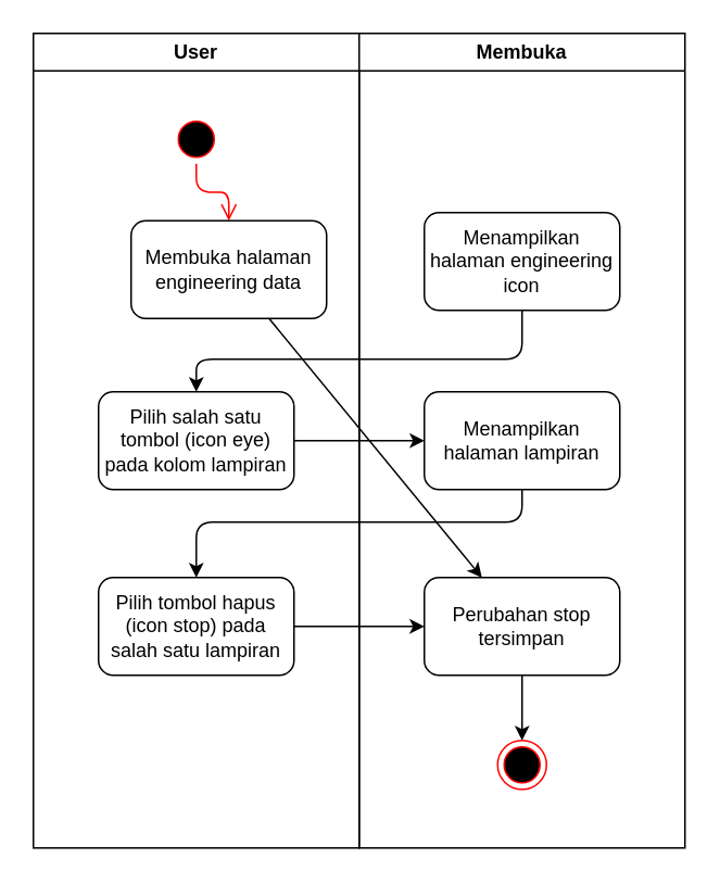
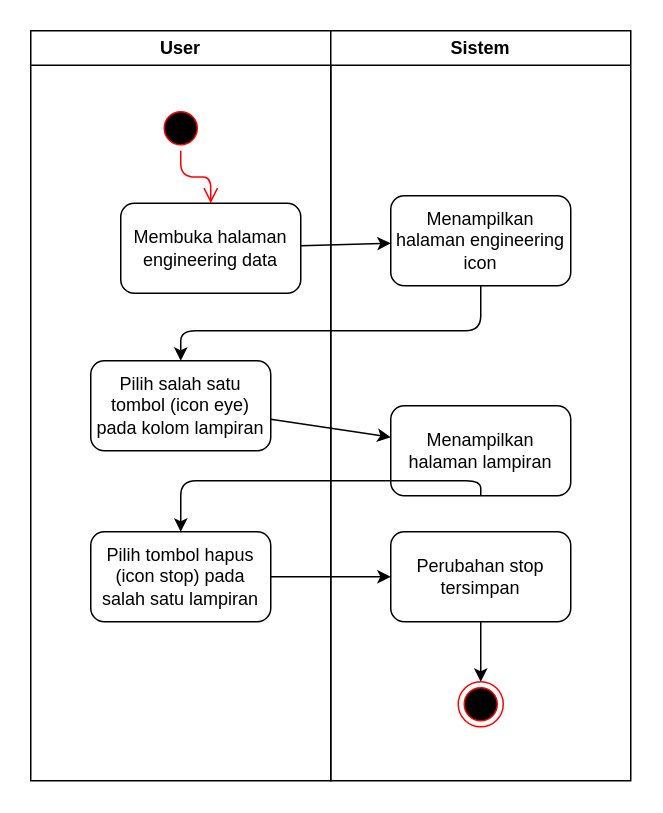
- <mxCell id="11" value="Membuka" style="swimlane;whiteSpace=wrap;html=1;" vertex="1" parent="1"><mxGeometry x="220" y="20" width="200" height="500" as="geometry" /></mxCell>
+ <mxCell id="11" value="Sistem" style="swimlane;whiteSpace=wrap;html=1;" vertex="1" parent="1"><mxGeometry x="220" y="20" width="200" height="500" as="geometry" /></mxCell>
- <mxCell id="15" value="Menampilkan halaman lampiran" style="rounded=1;whiteSpace=wrap;html=1;" vertex="1" parent="11"><mxGeometry x="40" y="220" width="120" height="60" as="geometry" /></mxCell>
+ <mxCell id="15" value="Menampilkan halaman lampiran" style="rounded=1;whiteSpace=wrap;html=1;" vertex="1" parent="11"><mxGeometry x="40" y="250" width="120" height="60" as="geometry" /></mxCell>
- <mxCell id="5" value="" style="edgeStyle=none;html=1;" edge="1" parent="2" source="6" target="13"><mxGeometry relative="1" as="geometry" /></mxCell>
+ <mxCell id="5" value="" style="edgeStyle=none;html=1;" edge="1" parent="2" source="6" target="9"><mxGeometry relative="1" as="geometry" /></mxCell>
